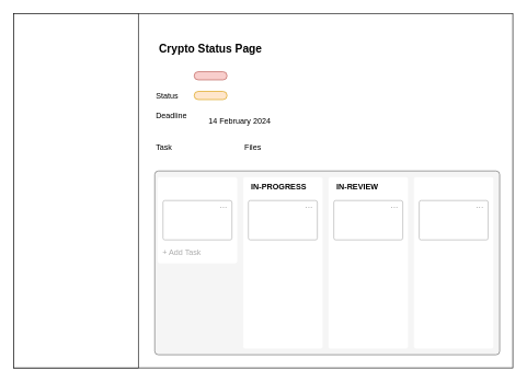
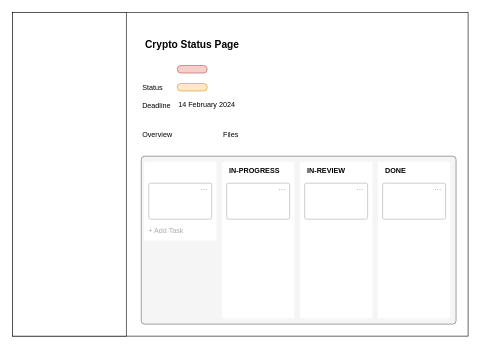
- <mxCell id="9" value="14 February 2024" style="text;html=1;strokeColor=none;fillColor=none;align=left;verticalAlign=middle;whiteSpace=wrap;rounded=0;fontSize=12;fontColor=#000000;" vertex="1" parent="1"><mxGeometry x="315" y="170" width="110" height="30" as="geometry" /></mxCell>
+ <mxCell id="9" value="14 February 2024" style="text;html=1;strokeColor=none;fillColor=none;align=left;verticalAlign=middle;whiteSpace=wrap;rounded=0;fontSize=12;fontColor=#000000;" vertex="1" parent="1"><mxGeometry x="295" y="160" width="110" height="30" as="geometry" /></mxCell>
- <mxCell id="10" value="Task" style="text;html=1;strokeColor=none;fillColor=none;align=left;verticalAlign=middle;whiteSpace=wrap;rounded=0;fontSize=12;fontColor=#000000;" vertex="1" parent="1"><mxGeometry x="235" y="210" width="60" height="30" as="geometry" /></mxCell>
+ <mxCell id="10" value="Overview" style="text;html=1;strokeColor=none;fillColor=none;align=left;verticalAlign=middle;whiteSpace=wrap;rounded=0;fontSize=12;fontColor=#000000;" vertex="1" parent="1"><mxGeometry x="235" y="210" width="60" height="30" as="geometry" /></mxCell>
+ <mxCell id="27" value="&lt;font size=&quot;1&quot; style=&quot;&quot;&gt;&lt;b style=&quot;font-size: 12px;&quot;&gt;DONE&lt;/b&gt;&lt;/font&gt;" style="text;html=1;strokeColor=none;fillColor=none;align=left;verticalAlign=middle;whiteSpace=wrap;rounded=0;fontSize=12;fontColor=#000000;" vertex="1" parent="1"><mxGeometry x="640" y="270" width="60" height="30" as="geometry" /></mxCell>
